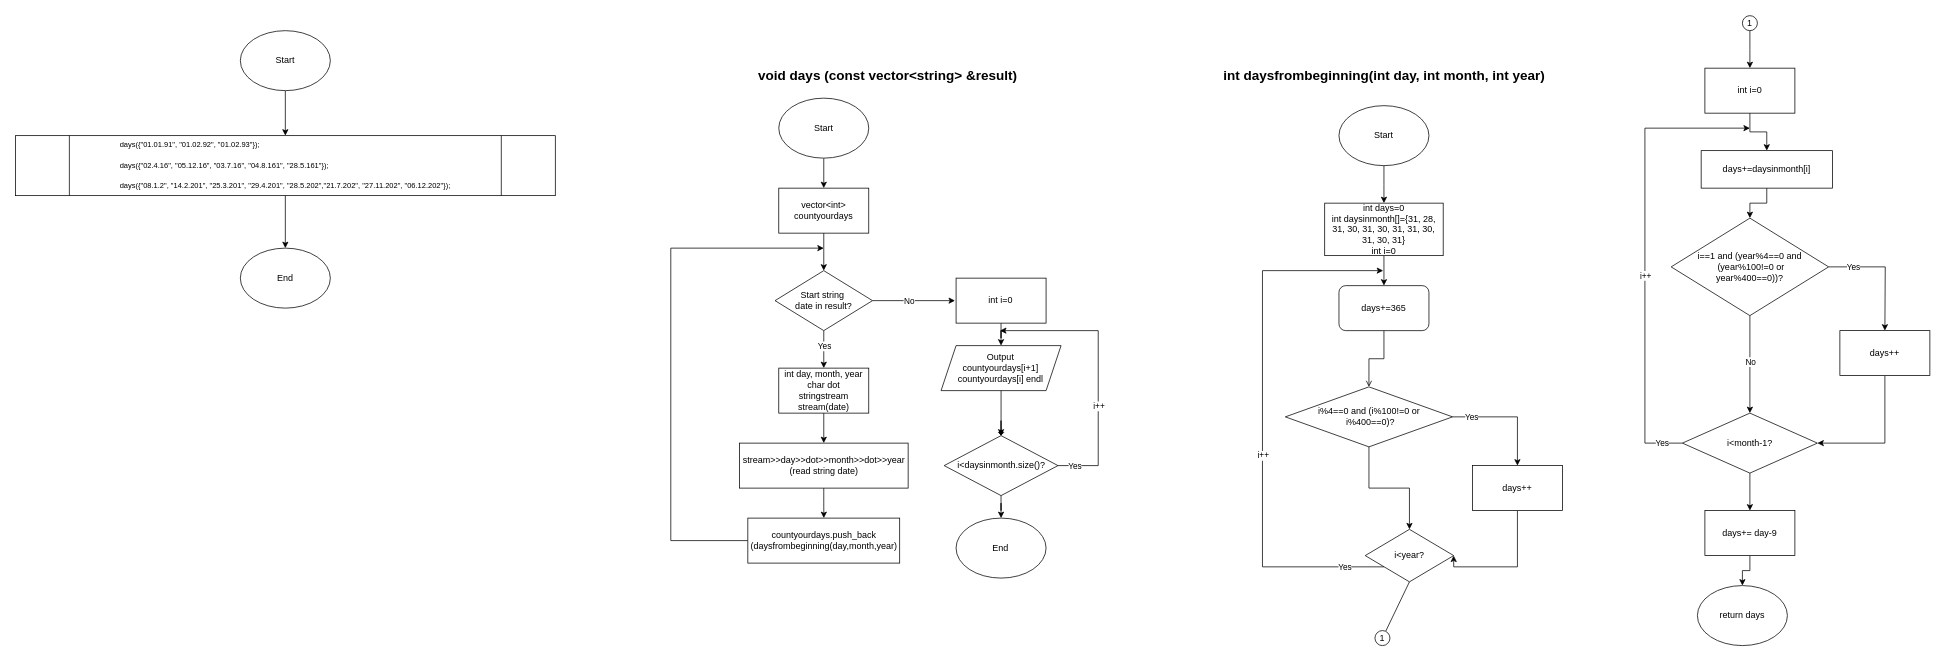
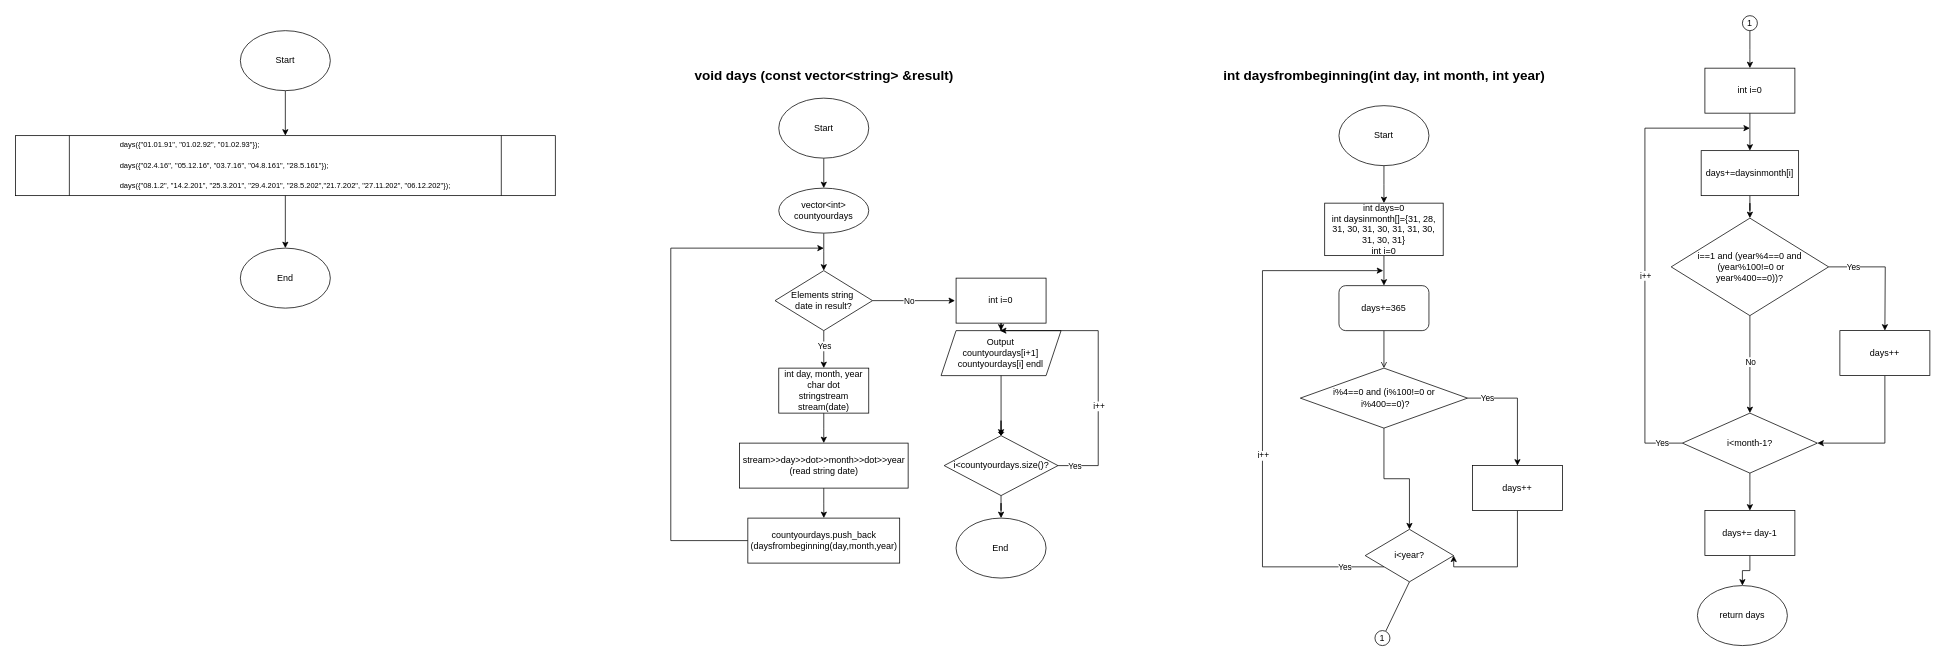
- <mxCell id="7" value="&lt;font style=&quot;font-size: 18px;&quot;&gt;&lt;b&gt;void days (const vector&amp;lt;string&amp;gt; &amp;amp;result)&lt;br&gt;&lt;/b&gt;&lt;/font&gt;" style="text;html=1;align=center;verticalAlign=middle;resizable=0;points=[];autosize=1;strokeColor=none;fillColor=none;" vertex="1" parent="1"><mxGeometry x="998" y="80" width="370" height="40" as="geometry" /></mxCell>
+ <mxCell id="7" value="&lt;font style=&quot;font-size: 18px;&quot;&gt;&lt;b&gt;void days (const vector&amp;lt;string&amp;gt; &amp;amp;result)&lt;br&gt;&lt;/b&gt;&lt;/font&gt;" style="text;html=1;align=center;verticalAlign=middle;resizable=0;points=[];autosize=1;strokeColor=none;fillColor=none;" vertex="1" parent="1"><mxGeometry x="913" y="80" width="370" height="40" as="geometry" /></mxCell>
- <mxCell id="58" value="days+=daysinmonth[i]" style="rounded=0;whiteSpace=wrap;html=1;" vertex="1" parent="1"><mxGeometry x="2268" y="200" width="175" height="50" as="geometry" /></mxCell>
+ <mxCell id="58" value="days+=daysinmonth[i]" style="rounded=0;whiteSpace=wrap;html=1;" vertex="1" parent="1"><mxGeometry x="2268" y="200" width="130" height="60" as="geometry" /></mxCell>
- <mxCell id="11" value="vector&amp;lt;int&amp;gt; countyourdays" style="rounded=0;whiteSpace=wrap;html=1;" vertex="1" parent="1"><mxGeometry x="1038" y="250" width="120" height="60" as="geometry" /></mxCell>
+ <mxCell id="11" value="vector&amp;lt;int&amp;gt; countyourdays" style="ellipse;whiteSpace=wrap;html=1;" vertex="1" parent="1"><mxGeometry x="1038" y="250" width="120" height="60" as="geometry" /></mxCell>
- <mxCell id="16" value="&lt;div&gt;Start string&amp;nbsp;&lt;/div&gt;&lt;div&gt;date in result?&lt;/div&gt;" style="rhombus;whiteSpace=wrap;html=1;" vertex="1" parent="1"><mxGeometry x="1033" y="360" width="130" height="80" as="geometry" /></mxCell>
+ <mxCell id="16" value="&lt;div&gt;Elements string&amp;nbsp;&lt;/div&gt;&lt;div&gt;date in result?&lt;/div&gt;" style="rhombus;whiteSpace=wrap;html=1;" vertex="1" parent="1"><mxGeometry x="1033" y="360" width="130" height="80" as="geometry" /></mxCell>
- <mxCell id="26" value="&lt;div&gt;Output&lt;/div&gt;&lt;div&gt;countyourdays[i+1]&lt;/div&gt;&lt;div&gt;countyourdays[i] endl&lt;/div&gt;" style="shape=parallelogram;perimeter=parallelogramPerimeter;whiteSpace=wrap;html=1;fixedSize=1;" vertex="1" parent="1"><mxGeometry x="1254.43" y="460" width="160" height="60" as="geometry" /></mxCell>
+ <mxCell id="26" value="&lt;div&gt;Output&lt;/div&gt;&lt;div&gt;countyourdays[i+1]&lt;/div&gt;&lt;div&gt;countyourdays[i] endl&lt;/div&gt;" style="shape=parallelogram;perimeter=parallelogramPerimeter;whiteSpace=wrap;html=1;fixedSize=1;" vertex="1" parent="1"><mxGeometry x="1254.43" y="440" width="160" height="60" as="geometry" /></mxCell>
- <mxCell id="44" value="&lt;div&gt;i%4==0 and (i%100!=0 or&lt;/div&gt;&lt;div&gt;&amp;nbsp;i%400==0)?&lt;/div&gt;" style="rhombus;whiteSpace=wrap;html=1;" vertex="1" parent="1"><mxGeometry x="1713.5" y="515" width="223" height="80" as="geometry" /></mxCell>
+ <mxCell id="44" value="&lt;div&gt;i%4==0 and (i%100!=0 or&lt;/div&gt;&lt;div&gt;&amp;nbsp;i%400==0)?&lt;/div&gt;" style="rhombus;whiteSpace=wrap;html=1;" vertex="1" parent="1"><mxGeometry x="1733.5" y="490" width="223" height="80" as="geometry" /></mxCell>
- <mxCell id="33" value="i&amp;lt;daysinmonth.size()?" style="rhombus;whiteSpace=wrap;html=1;" vertex="1" parent="1"><mxGeometry x="1258.54" y="580" width="151.78" height="80" as="geometry" /></mxCell>
+ <mxCell id="33" value="i&amp;lt;countyourdays.size()?" style="rhombus;whiteSpace=wrap;html=1;" vertex="1" parent="1"><mxGeometry x="1258.54" y="580" width="151.78" height="80" as="geometry" /></mxCell>
- <mxCell id="72" value="days+= day-9" style="rounded=0;whiteSpace=wrap;html=1;" vertex="1" parent="1"><mxGeometry x="2273" y="680" width="120" height="60" as="geometry" /></mxCell>
+ <mxCell id="72" value="days+= day-1" style="rounded=0;whiteSpace=wrap;html=1;" vertex="1" parent="1"><mxGeometry x="2273" y="680" width="120" height="60" as="geometry" /></mxCell>
